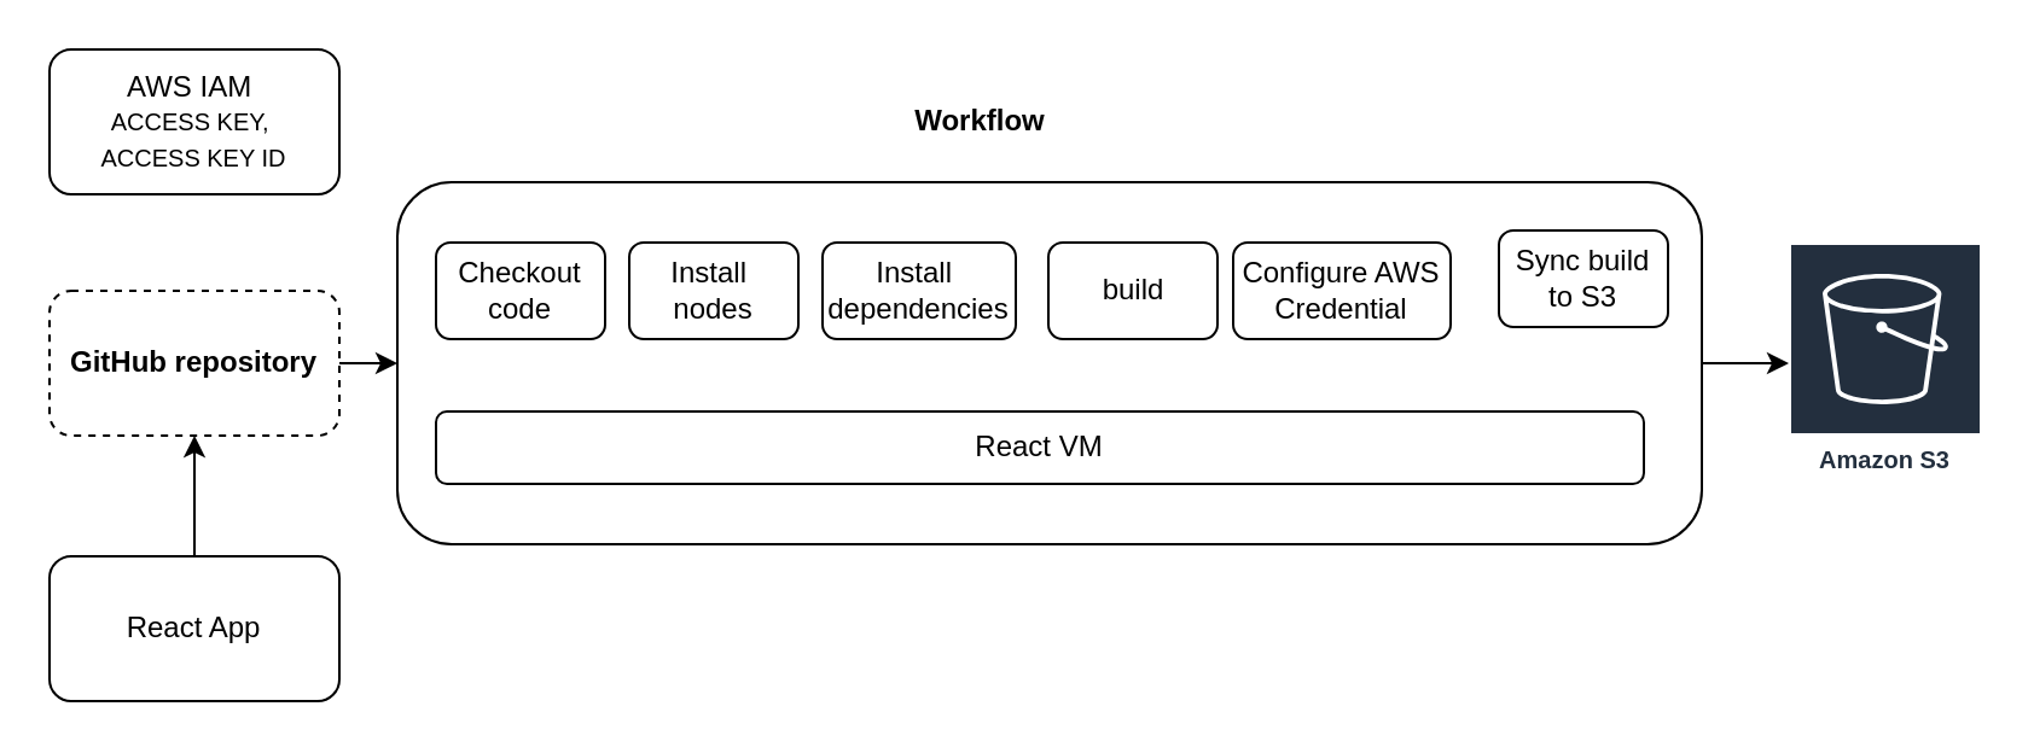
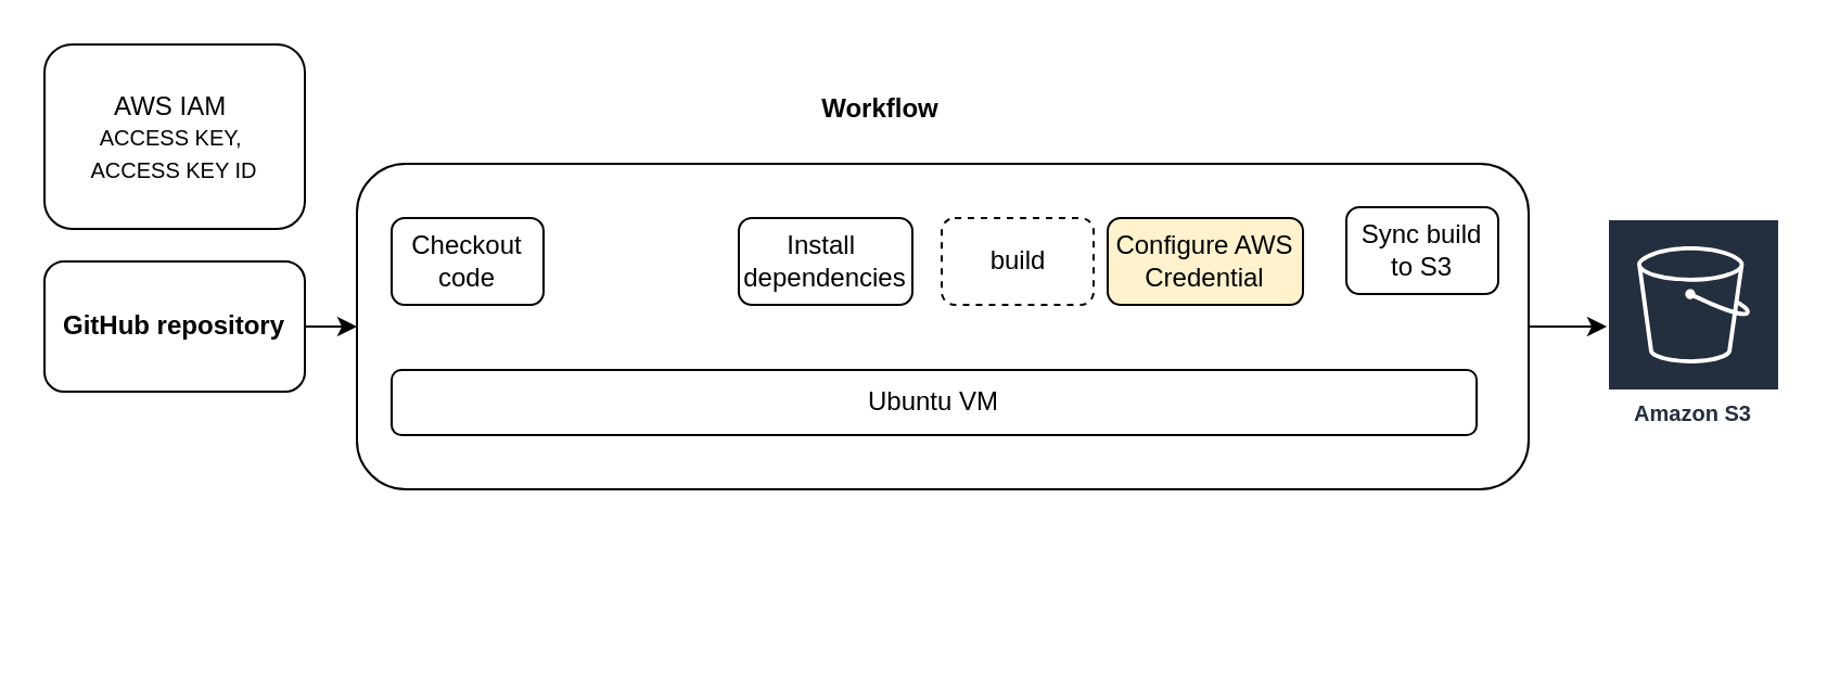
- <mxCell id="6" value="AWS IAM&amp;nbsp;&lt;div&gt;&lt;font style=&quot;font-size: 10px;&quot;&gt;ACCESS KEY,&amp;nbsp;&lt;/font&gt;&lt;/div&gt;&lt;div&gt;&lt;font style=&quot;font-size: 10px;&quot;&gt;ACCESS KEY ID&lt;/font&gt;&lt;/div&gt;" style="rounded=1;whiteSpace=wrap;html=1;" vertex="1" parent="1"><mxGeometry y="20" width="120" height="60" as="geometry" x="20" /></mxCell>
+ <mxCell id="6" value="AWS IAM&amp;nbsp;&lt;div&gt;&lt;font style=&quot;font-size: 10px;&quot;&gt;ACCESS KEY,&amp;nbsp;&lt;/font&gt;&lt;/div&gt;&lt;div&gt;&lt;font style=&quot;font-size: 10px;&quot;&gt;ACCESS KEY ID&lt;/font&gt;&lt;/div&gt;" style="rounded=1;whiteSpace=wrap;html=1;" vertex="1" parent="1"><mxGeometry x="20" y="20" width="120" height="85" as="geometry" /></mxCell>
- <mxCell id="8" value="Install&amp;nbsp;&lt;div&gt;nodes&lt;/div&gt;" style="rounded=1;whiteSpace=wrap;html=1;" vertex="1" parent="1"><mxGeometry x="260" y="100" width="70" height="40" as="geometry" /></mxCell>
- <mxCell id="10" value="build" style="rounded=1;whiteSpace=wrap;html=1;" vertex="1" parent="1"><mxGeometry x="433.5" y="100" width="70" height="40" as="geometry" /></mxCell>
+ <mxCell id="10" value="build" style="rounded=1;whiteSpace=wrap;html=1;dashed=1;" vertex="1" parent="1"><mxGeometry x="433.5" y="100" width="70" height="40" as="geometry" /></mxCell>
- <mxCell id="11" value="Configure AWS&lt;div&gt;Credential&lt;/div&gt;" style="rounded=1;whiteSpace=wrap;html=1;" vertex="1" parent="1"><mxGeometry x="510" y="100" width="90" height="40" as="geometry" /></mxCell>
+ <mxCell id="11" value="Configure AWS&lt;div&gt;Credential&lt;/div&gt;" style="rounded=1;whiteSpace=wrap;html=1;fillColor=#fff2cc;" vertex="1" parent="1"><mxGeometry x="510" y="100" width="90" height="40" as="geometry" /></mxCell>
- <mxCell id="3" value="&lt;b&gt;GitHub repository&lt;/b&gt;" style="rounded=1;whiteSpace=wrap;html=1;dashed=1;" vertex="1" parent="1"><mxGeometry y="120" width="120" height="60" as="geometry" x="20" /></mxCell>
+ <mxCell id="3" value="&lt;b&gt;GitHub repository&lt;/b&gt;" style="rounded=1;whiteSpace=wrap;html=1;" vertex="1" parent="1"><mxGeometry y="120" width="120" height="60" as="geometry" x="20" /></mxCell>
- <mxCell id="16" value="React VM" style="rounded=1;whiteSpace=wrap;html=1;" vertex="1" parent="1"><mxGeometry x="180" y="170" width="500" height="30" as="geometry" /></mxCell>
+ <mxCell id="16" value="Ubuntu VM" style="rounded=1;whiteSpace=wrap;html=1;" vertex="1" parent="1"><mxGeometry x="180" y="170" width="500" height="30" as="geometry" /></mxCell>
- <mxCell id="4" style="edgeStyle=orthogonalEdgeStyle;rounded=0;orthogonalLoop=1;jettySize=auto;html=1;exitX=0.5;exitY=0;exitDx=0;exitDy=0;entryX=0.5;entryY=1;entryDx=0;entryDy=0;" edge="1" parent="1" source="5" target="3"><mxGeometry relative="1" as="geometry" /></mxCell>
- <mxCell id="5" value="React App" style="rounded=1;whiteSpace=wrap;html=1;" vertex="1" parent="1"><mxGeometry y="230" width="120" height="60" as="geometry" x="20" /></mxCell>
